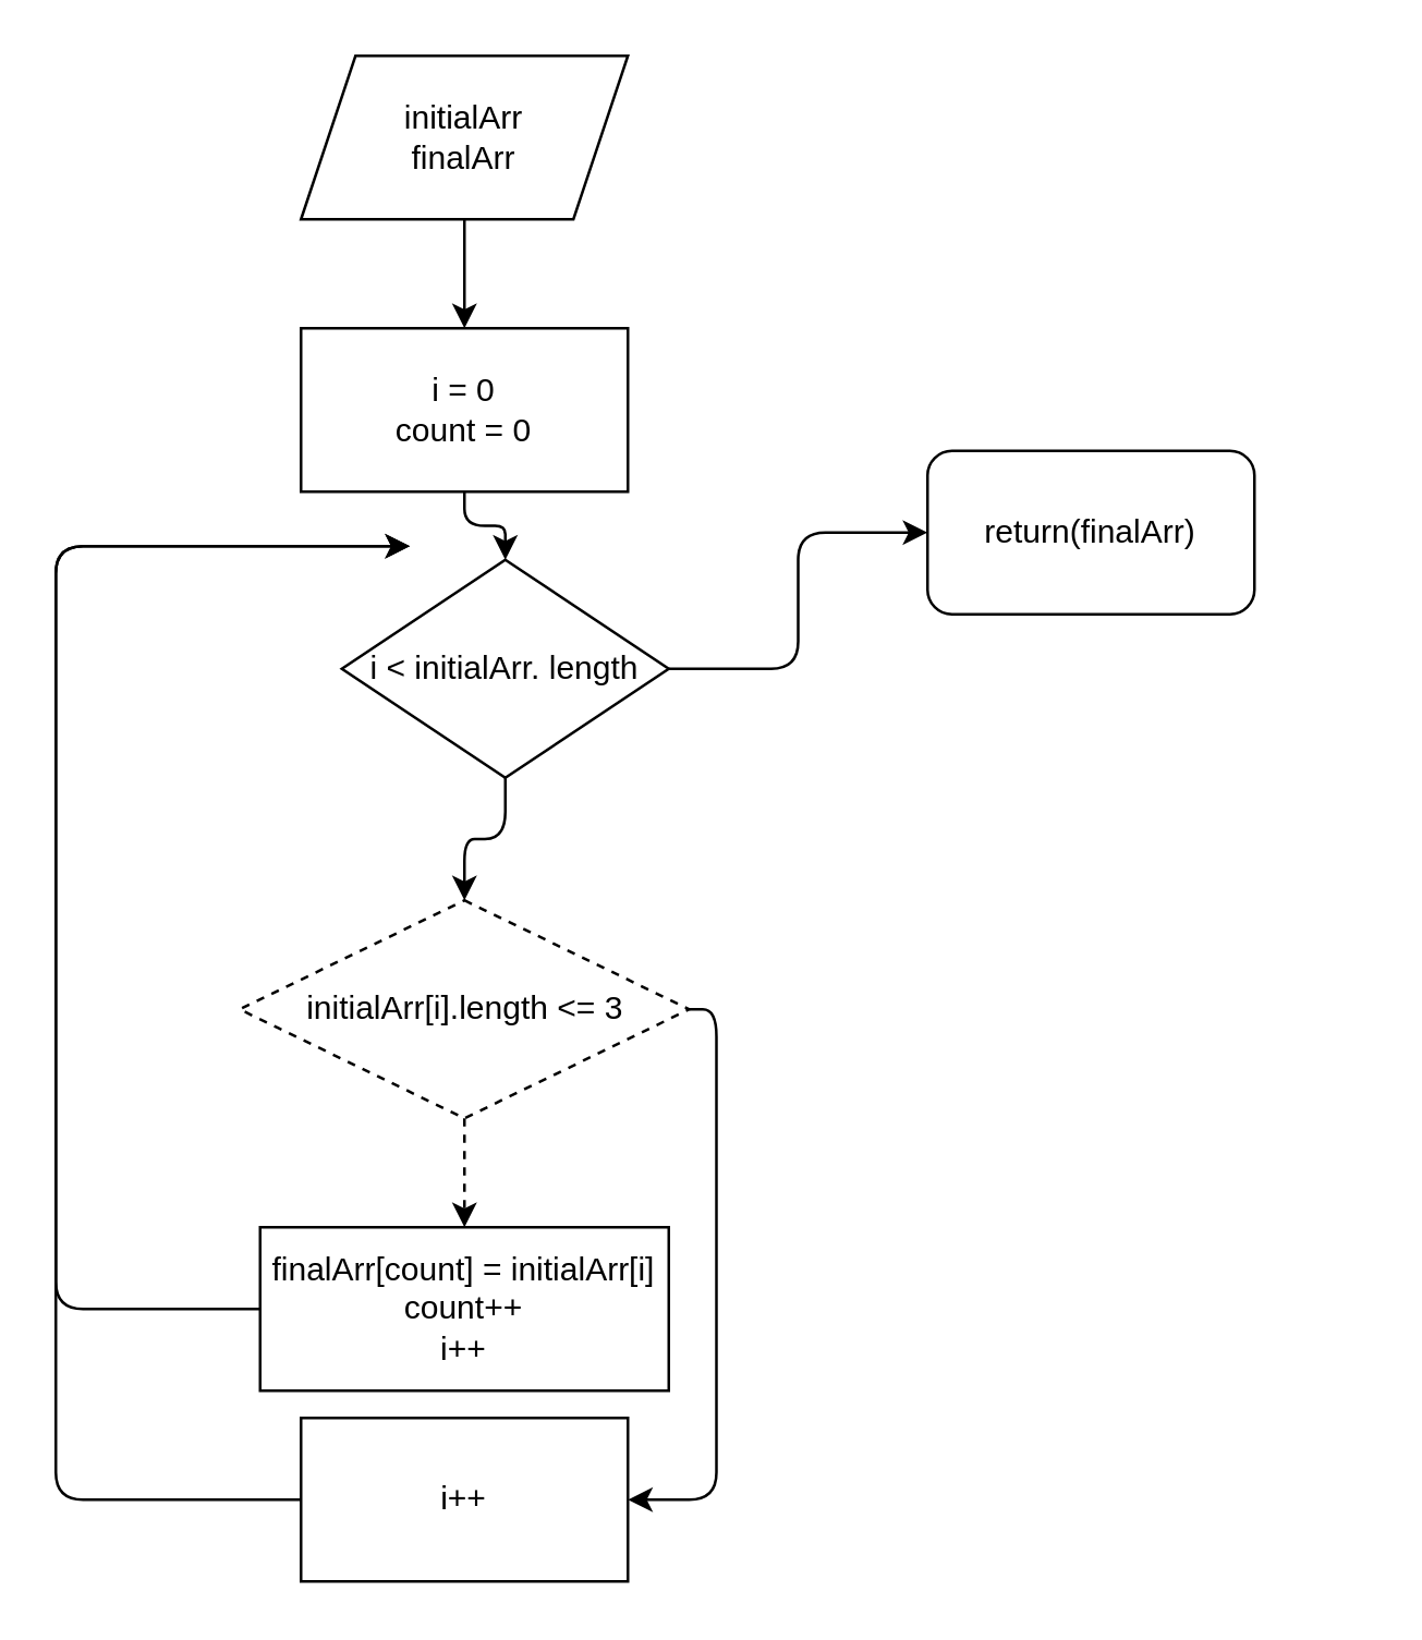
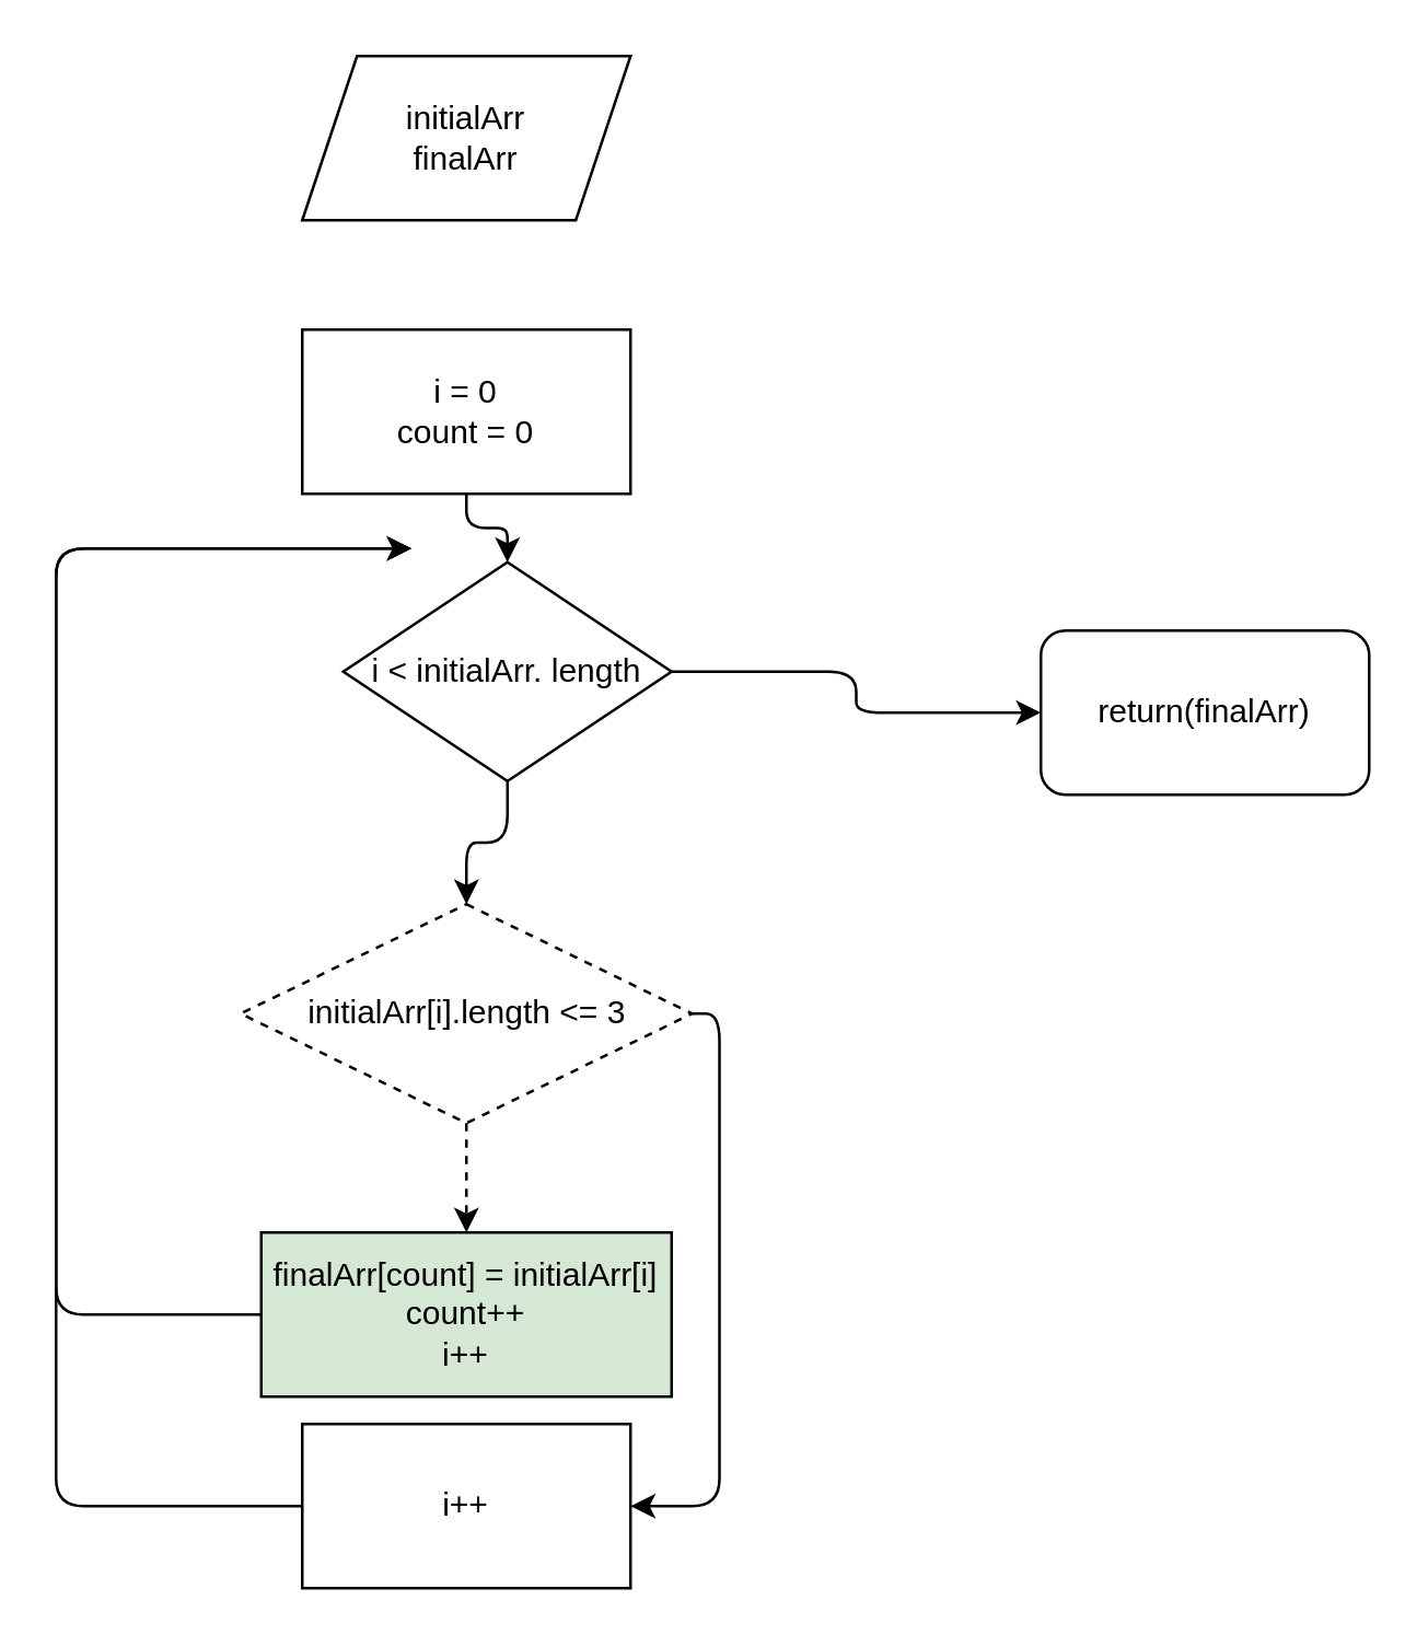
- <mxCell id="2" style="edgeStyle=orthogonalEdgeStyle;html=1;entryX=0.5;entryY=0;entryDx=0;entryDy=0;" parent="1" source="3" target="5" edge="1"><mxGeometry relative="1" as="geometry" /></mxCell>
- <mxCell id="16" value="return(finalArr)" style="rounded=1;whiteSpace=wrap;html=1;" parent="1" vertex="1"><mxGeometry x="340" y="165" width="120" height="60" as="geometry" /></mxCell>
+ <mxCell id="16" value="return(finalArr)" style="rounded=1;whiteSpace=wrap;html=1;" parent="1" vertex="1"><mxGeometry x="380" y="230" width="120" height="60" as="geometry" /></mxCell>
- <mxCell id="13" value="finalArr[count] = initialArr[i]&lt;br&gt;count++&lt;br&gt;i++" style="rounded=0;whiteSpace=wrap;html=1;" parent="1" vertex="1"><mxGeometry x="95" y="450" width="150" height="60" as="geometry" /></mxCell>
+ <mxCell id="13" value="finalArr[count] = initialArr[i]&lt;br&gt;count++&lt;br&gt;i++" style="rounded=0;whiteSpace=wrap;html=1;fillColor=#d5e8d4;" parent="1" vertex="1"><mxGeometry x="95" y="450" width="150" height="60" as="geometry" /></mxCell>
